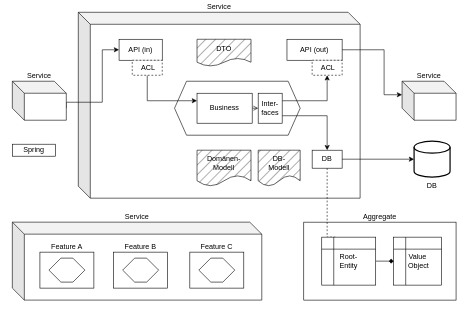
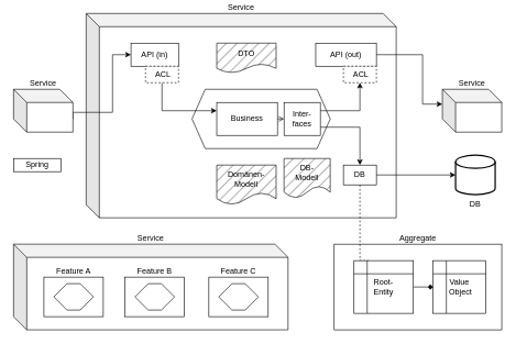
- <mxCell id="19" value="Inter-&lt;div&gt;faces&lt;/div&gt;" style="rounded=0;whiteSpace=wrap;html=1;labelPosition=center;verticalLabelPosition=middle;align=center;verticalAlign=middle;strokeColor=light-dark(#000000,#009900);" vertex="1" parent="1"><mxGeometry x="430" y="155" width="40" height="50" as="geometry" /></mxCell>
+ <mxCell id="19" value="Inter-&lt;div&gt;faces&lt;/div&gt;" style="rounded=0;whiteSpace=wrap;html=1;labelPosition=center;verticalLabelPosition=middle;align=center;verticalAlign=middle;strokeColor=light-dark(#000000,#009900);" vertex="1" parent="1"><mxGeometry x="430" y="155" width="55" height="50" as="geometry" /></mxCell>
- <mxCell id="26" value="DB-&lt;div&gt;Modell&lt;/div&gt;" style="shape=document;whiteSpace=wrap;html=1;boundedLbl=1;strokeColor=light-dark(#000000,#FF8000);fillStyle=hatch;fillColor=#4D4D4D;" vertex="1" parent="1"><mxGeometry x="430" y="250" width="70" height="60" as="geometry" /></mxCell>
+ <mxCell id="26" value="DB-&lt;div&gt;Modell&lt;/div&gt;" style="shape=document;whiteSpace=wrap;html=1;boundedLbl=1;strokeColor=light-dark(#000000,#FF8000);fillStyle=hatch;fillColor=#4D4D4D;" vertex="1" parent="1"><mxGeometry x="430" y="240" width="70" height="60" as="geometry" /></mxCell>
